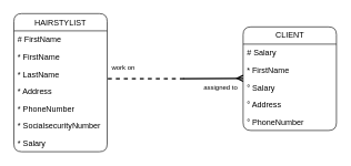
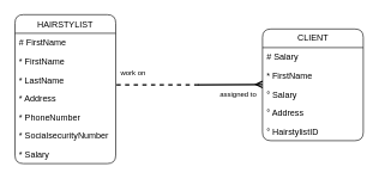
- <mxCell id="15" value="° PhoneNumber" style="text;strokeColor=none;fillColor=none;align=left;verticalAlign=top;spacingLeft=4;spacingRight=4;overflow=hidden;rotatable=0;points=[[0,0.5],[1,0.5]];portConstraint=eastwest;" vertex="1" parent="10"><mxGeometry y="130" width="140" height="26" as="geometry" /></mxCell>
+ <mxCell id="15" value="° HairstylistID" style="text;strokeColor=none;fillColor=none;align=left;verticalAlign=top;spacingLeft=4;spacingRight=4;overflow=hidden;rotatable=0;points=[[0,0.5],[1,0.5]];portConstraint=eastwest;" vertex="1" parent="10"><mxGeometry y="130" width="140" height="26" as="geometry" /></mxCell>
